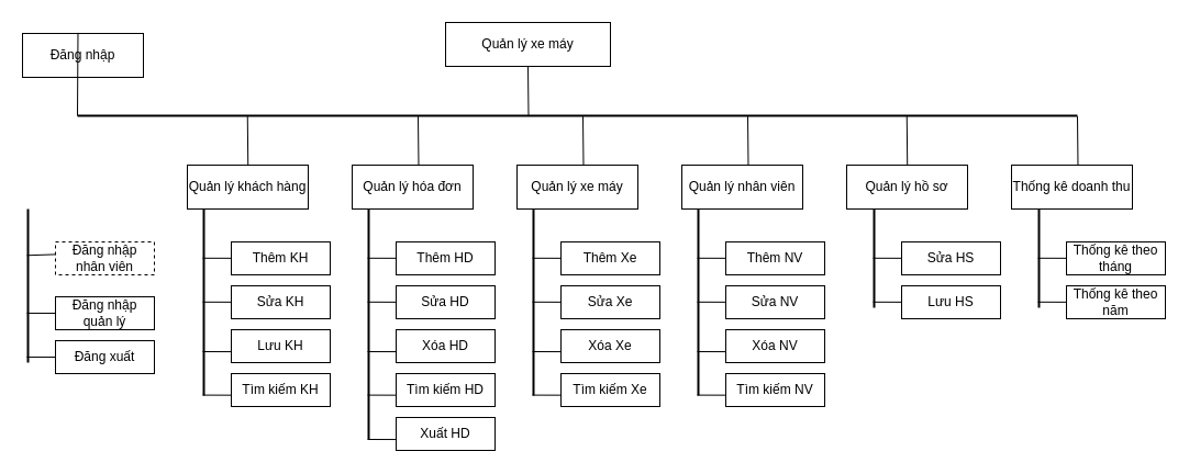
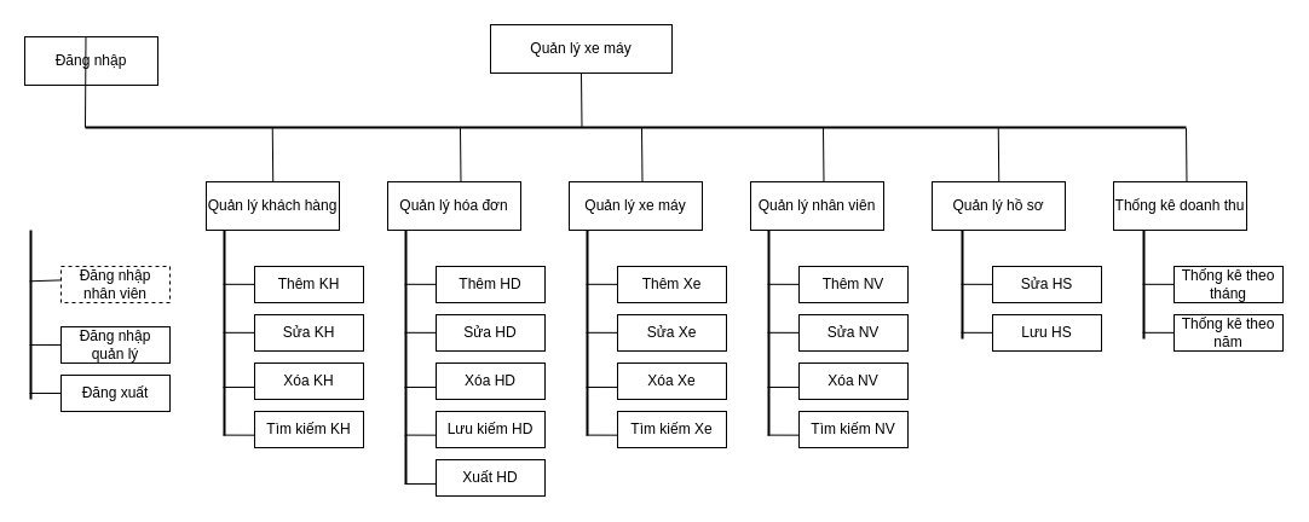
- <mxCell id="15" value="Lưu KH" style="rounded=0;whiteSpace=wrap;html=1;" vertex="1" parent="1"><mxGeometry x="210" y="300" width="90" height="30" as="geometry" /></mxCell>
+ <mxCell id="15" value="Xóa KH" style="rounded=0;whiteSpace=wrap;html=1;" vertex="1" parent="1"><mxGeometry x="210" y="300" width="90" height="30" as="geometry" /></mxCell>
- <mxCell id="20" value="Tìm kiếm HD" style="rounded=0;whiteSpace=wrap;html=1;" vertex="1" parent="1"><mxGeometry x="360" y="340" width="90" height="30" as="geometry" /></mxCell>
+ <mxCell id="20" value="Lưu kiếm HD" style="rounded=0;whiteSpace=wrap;html=1;" vertex="1" parent="1"><mxGeometry x="360" y="340" width="90" height="30" as="geometry" /></mxCell>
